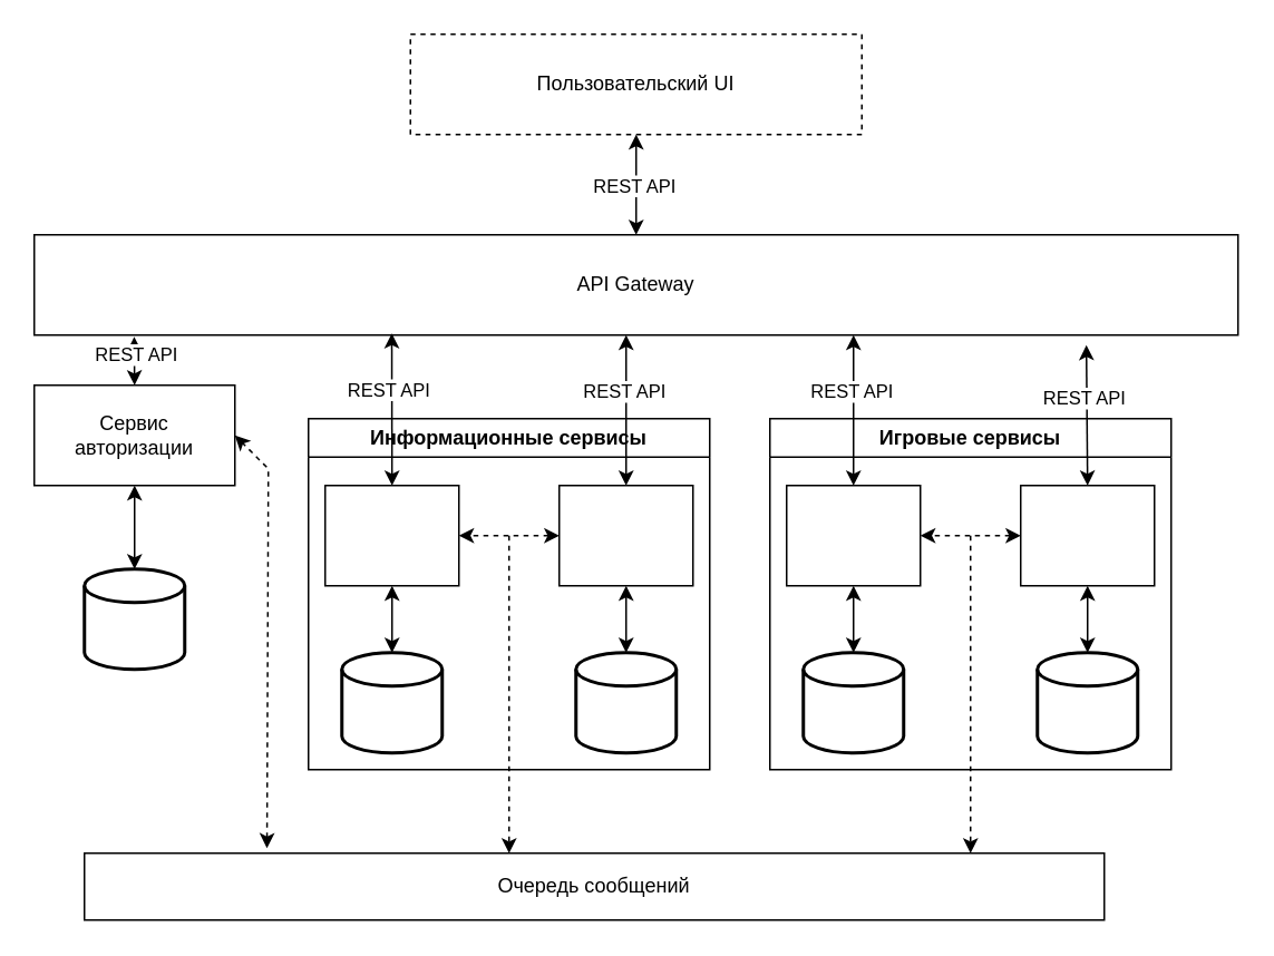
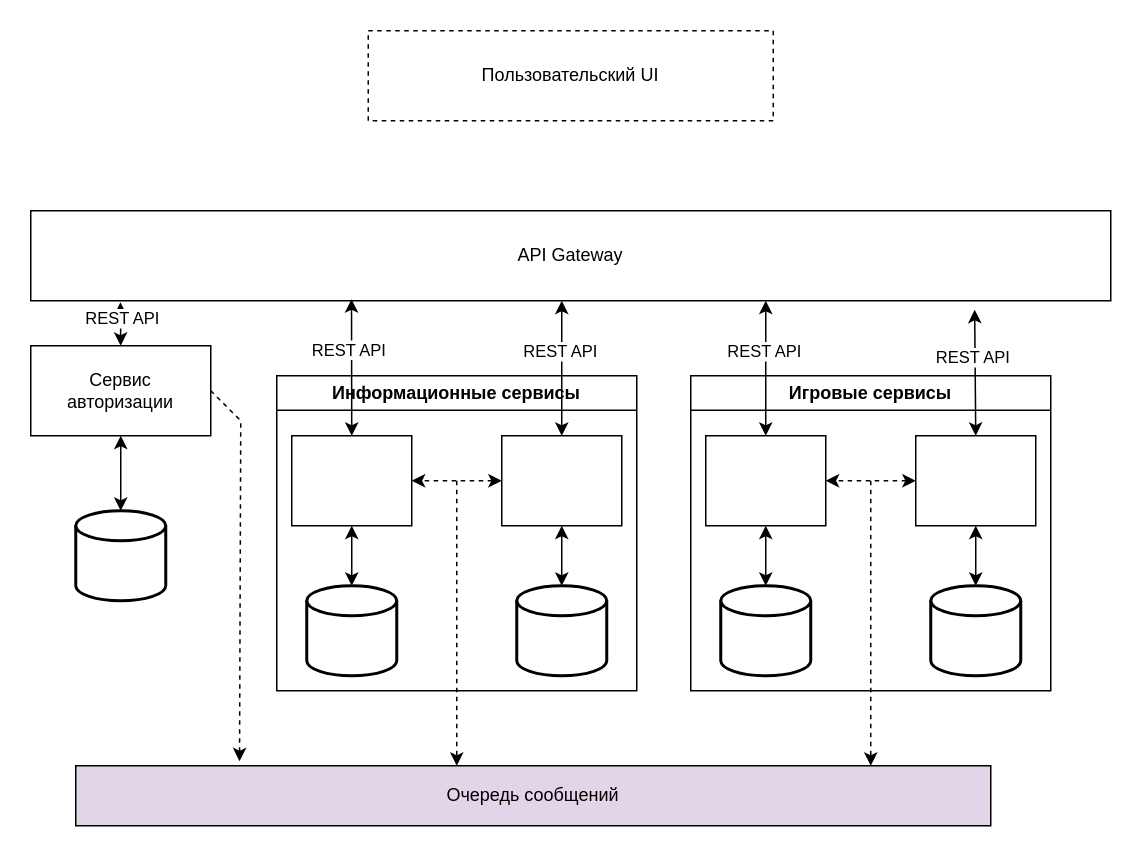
- <mxCell id="4" value="" style="endArrow=classic;startArrow=classic;html=1;rounded=0;exitX=0.5;exitY=0;exitDx=0;exitDy=0;entryX=0.5;entryY=1;entryDx=0;entryDy=0;" parent="1" source="3" target="2" edge="1"><mxGeometry width="50" height="50" relative="1" as="geometry"><mxPoint x="360" y="410" as="sourcePoint" /><mxPoint x="410" y="360" as="targetPoint" /></mxGeometry></mxCell>
- <mxCell id="5" value="REST API" style="edgeLabel;html=1;align=center;verticalAlign=middle;resizable=0;points=[];" parent="4" vertex="1" connectable="0"><mxGeometry y="2" relative="1" as="geometry"><mxPoint as="offset" /></mxGeometry></mxCell>
- <mxCell id="38" value="" style="endArrow=classic;startArrow=classic;html=1;rounded=0;entryX=1;entryY=0.5;entryDx=0;entryDy=0;dashed=1;exitX=0.179;exitY=-0.075;exitDx=0;exitDy=0;exitPerimeter=0;" parent="1" source="36" target="6" edge="1"><mxGeometry width="50" height="50" relative="1" as="geometry"><mxPoint x="160" y="500" as="sourcePoint" /><mxPoint x="410" y="330" as="targetPoint" /><Array as="points"><mxPoint x="160" y="280" /></Array></mxGeometry></mxCell>
+ <mxCell id="38" value="" style="endArrow=none;startArrow=classic;html=1;rounded=0;entryX=1;entryY=0.5;entryDx=0;entryDy=0;dashed=1;exitX=0.179;exitY=-0.075;exitDx=0;exitDy=0;exitPerimeter=0;" parent="1" source="36" target="6" edge="1"><mxGeometry width="50" height="50" relative="1" as="geometry"><mxPoint x="160" y="500" as="sourcePoint" /><mxPoint x="410" y="330" as="targetPoint" /><Array as="points"><mxPoint x="160" y="280" /></Array></mxGeometry></mxCell>
- <mxCell id="36" value="Очередь сообщений" style="rounded=0;whiteSpace=wrap;html=1;" parent="1" vertex="1"><mxGeometry x="50" y="510" width="610" height="40" as="geometry" /></mxCell>
+ <mxCell id="36" value="Очередь сообщений" style="rounded=0;whiteSpace=wrap;html=1;fillColor=#e1d5e7;" parent="1" vertex="1"><mxGeometry x="50" y="510" width="610" height="40" as="geometry" /></mxCell>
